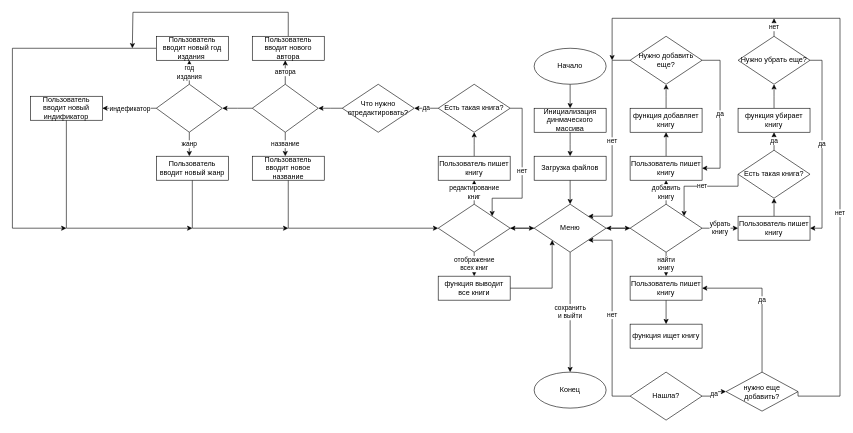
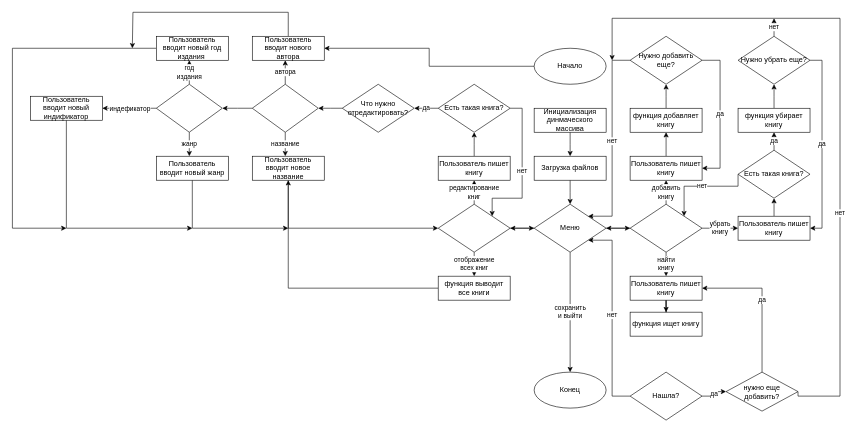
- <mxCell id="2" style="edgeStyle=orthogonalEdgeStyle;rounded=0;orthogonalLoop=1;jettySize=auto;html=1;entryX=0.5;entryY=0;entryDx=0;entryDy=0;" edge="1" parent="1" source="3" target="5"><mxGeometry relative="1" as="geometry" /></mxCell>
+ <mxCell id="2" style="edgeStyle=orthogonalEdgeStyle;rounded=0;orthogonalLoop=1;jettySize=auto;html=1;" edge="1" parent="1" source="3" target="66"><mxGeometry relative="1" as="geometry" /></mxCell>
- <mxCell id="59" style="edgeStyle=orthogonalEdgeStyle;rounded=0;orthogonalLoop=1;jettySize=auto;html=1;entryX=0;entryY=1;entryDx=0;entryDy=0;" edge="1" parent="1" source="60" target="11"><mxGeometry relative="1" as="geometry" /></mxCell>
+ <mxCell id="59" style="edgeStyle=orthogonalEdgeStyle;rounded=0;orthogonalLoop=1;jettySize=auto;html=1;" edge="1" parent="1" source="60" target="74"><mxGeometry relative="1" as="geometry" /></mxCell>
- <mxCell id="26" value="функция ищет книгу" style="rounded=0;whiteSpace=wrap;html=1;" vertex="1" parent="1"><mxGeometry x="1050" y="540" width="120" height="40" as="geometry" /></mxCell>
+ <mxCell id="26" value="функция ищет книгу" style="rounded=0;whiteSpace=wrap;html=1;" vertex="1" parent="1"><mxGeometry x="1050" y="520" width="120" height="40" as="geometry" /></mxCell>
